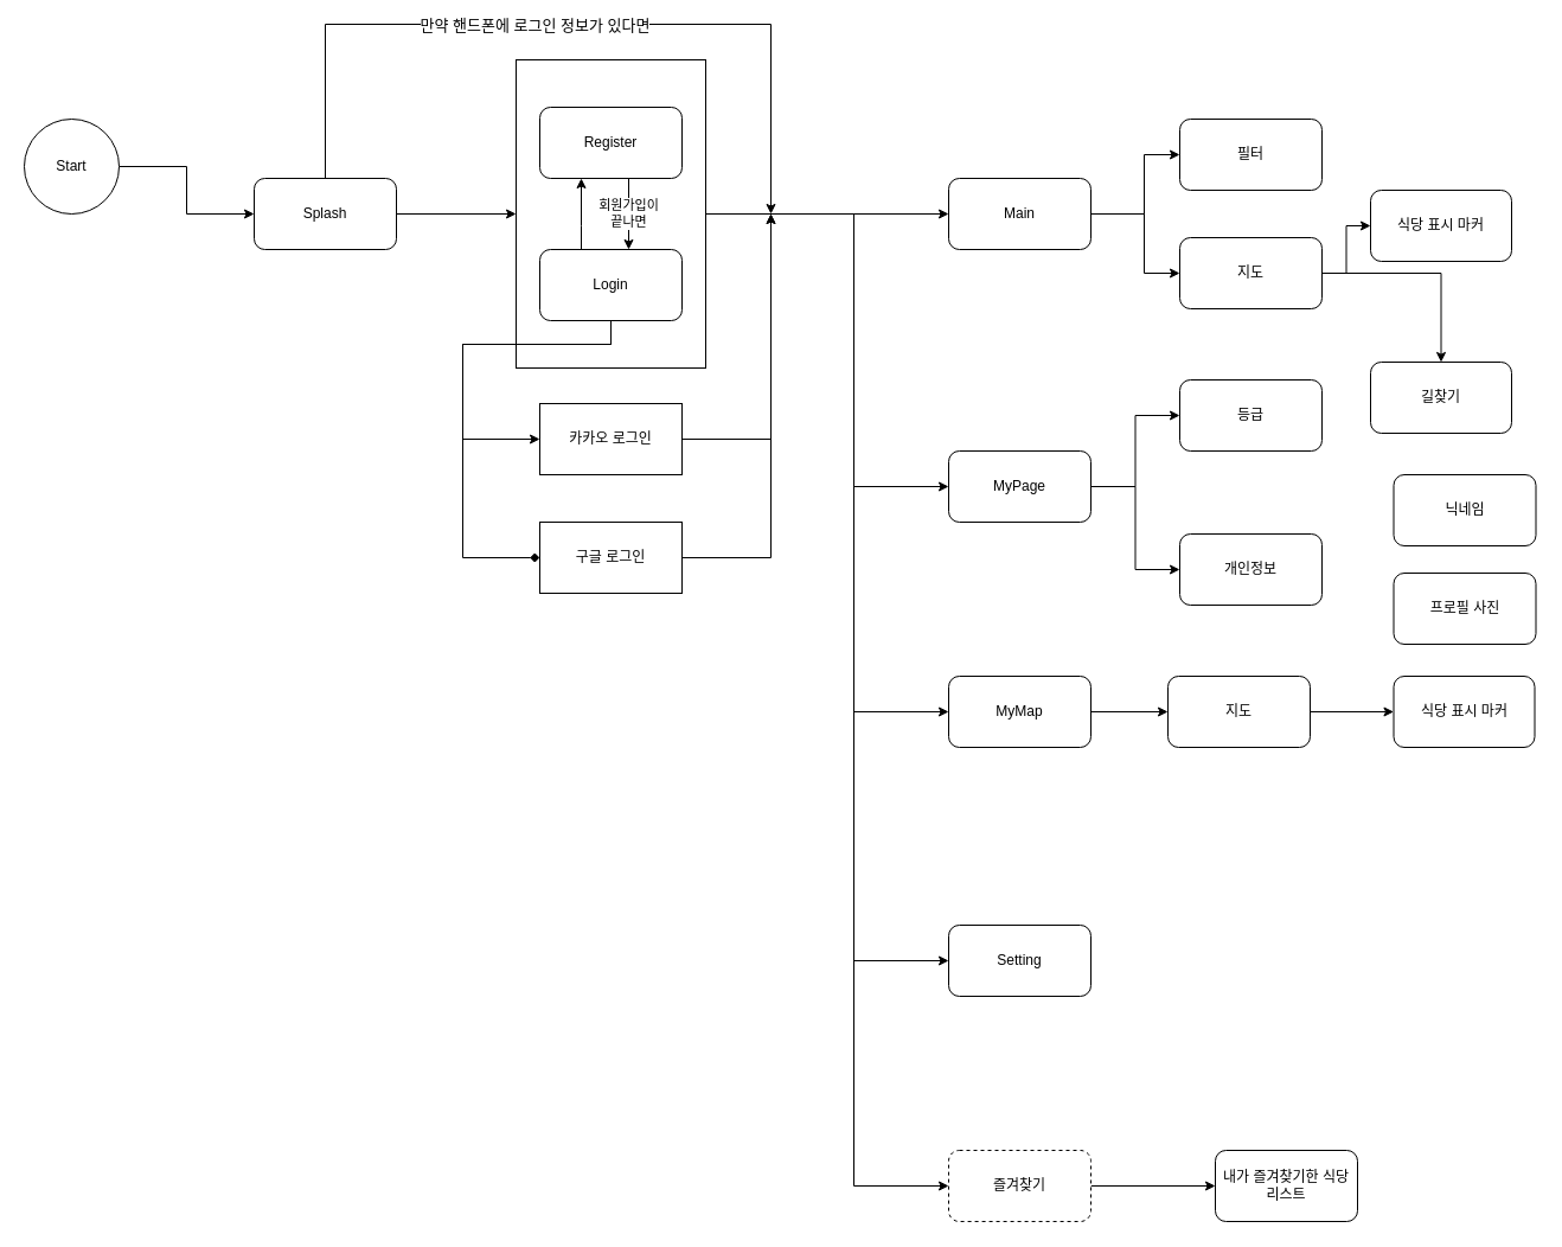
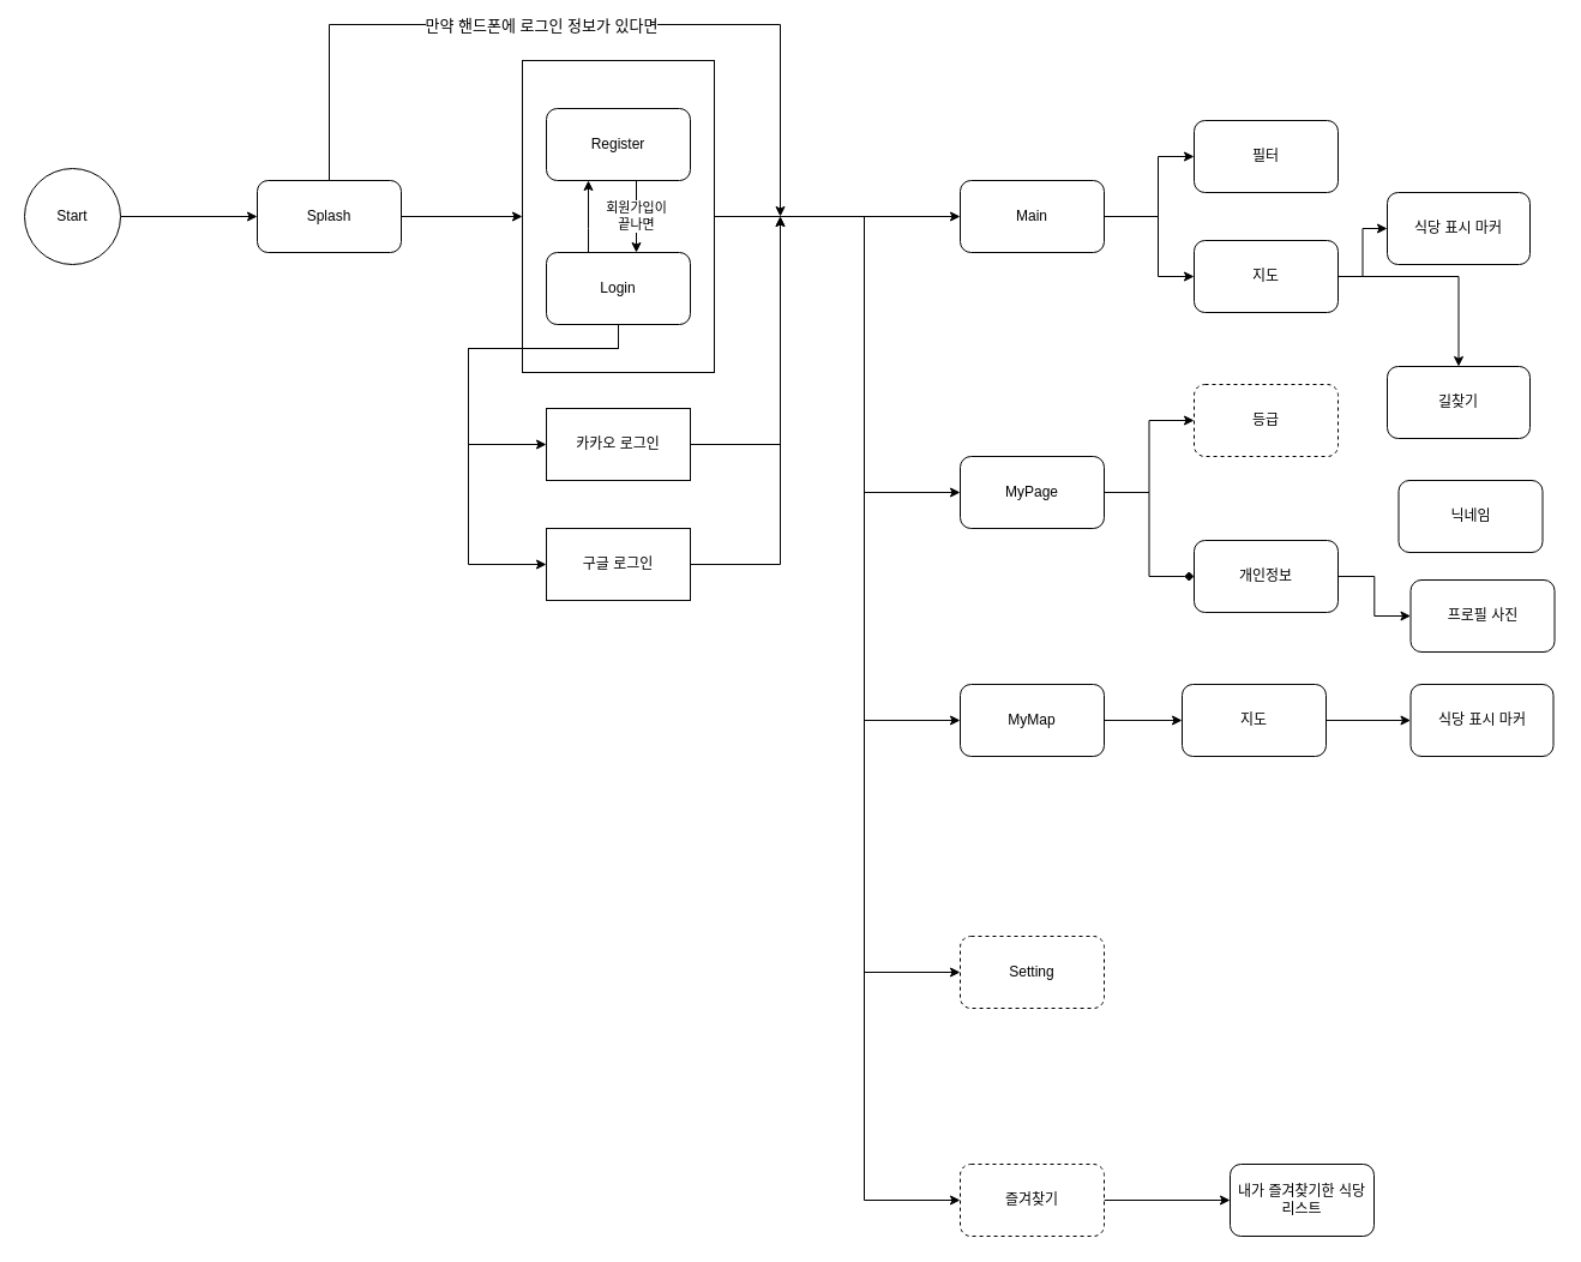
- <mxCell id="4" value="Start" style="ellipse;whiteSpace=wrap;html=1;aspect=fixed;" parent="1" vertex="1"><mxGeometry x="20" y="100" width="80" height="80" as="geometry" /></mxCell>
+ <mxCell id="4" value="Start" style="ellipse;whiteSpace=wrap;html=1;aspect=fixed;" parent="1" vertex="1"><mxGeometry x="20" y="140" width="80" height="80" as="geometry" /></mxCell>
- <mxCell id="35" value="등급" style="rounded=1;whiteSpace=wrap;html=1;" parent="1" vertex="1"><mxGeometry x="995" y="320" width="120" height="60" as="geometry" /></mxCell>
+ <mxCell id="35" value="등급" style="rounded=1;whiteSpace=wrap;html=1;dashed=1;" parent="1" vertex="1"><mxGeometry x="995" y="320" width="120" height="60" as="geometry" /></mxCell>
- <mxCell id="38" value="닉네임" style="rounded=1;whiteSpace=wrap;html=1;" parent="1" vertex="1"><mxGeometry x="1175.5" y="400" width="120" height="60" as="geometry" /></mxCell>
+ <mxCell id="38" value="닉네임" style="rounded=1;whiteSpace=wrap;html=1;" parent="1" vertex="1"><mxGeometry x="1165.5" y="400" width="120" height="60" as="geometry" /></mxCell>
- <mxCell id="9" style="edgeStyle=orthogonalEdgeStyle;rounded=0;orthogonalLoop=1;jettySize=auto;html=1;endArrow=diamond;" parent="1" source="12" target="49" edge="1"><mxGeometry relative="1" as="geometry"><Array as="points"><mxPoint x="515" y="290" /><mxPoint x="390" y="290" /><mxPoint x="390" y="470" /></Array></mxGeometry></mxCell>
+ <mxCell id="9" style="edgeStyle=orthogonalEdgeStyle;rounded=0;orthogonalLoop=1;jettySize=auto;html=1;" parent="1" source="12" target="49" edge="1"><mxGeometry relative="1" as="geometry"><Array as="points"><mxPoint x="515" y="290" /><mxPoint x="390" y="290" /><mxPoint x="390" y="470" /></Array></mxGeometry></mxCell>
- <mxCell id="17" style="edgeStyle=orthogonalEdgeStyle;rounded=0;orthogonalLoop=1;jettySize=auto;html=1;entryX=0;entryY=0.5;entryDx=0;entryDy=0;" parent="1" source="18" target="37" edge="1"><mxGeometry relative="1" as="geometry" /></mxCell>
+ <mxCell id="17" style="edgeStyle=orthogonalEdgeStyle;rounded=0;orthogonalLoop=1;jettySize=auto;html=1;entryX=0;entryY=0.5;entryDx=0;entryDy=0;endArrow=diamond;" parent="1" source="18" target="37" edge="1"><mxGeometry relative="1" as="geometry" /></mxCell>
+ <mxCell id="36" style="edgeStyle=orthogonalEdgeStyle;rounded=0;orthogonalLoop=1;jettySize=auto;html=1;" parent="1" source="37" target="39" edge="1"><mxGeometry relative="1" as="geometry" /></mxCell>
- <mxCell id="21" value="Setting" style="rounded=1;whiteSpace=wrap;html=1;" parent="1" vertex="1"><mxGeometry x="800" y="780" width="120" height="60" as="geometry" /></mxCell>
+ <mxCell id="21" value="Setting" style="rounded=1;whiteSpace=wrap;html=1;dashed=1;" parent="1" vertex="1"><mxGeometry x="800" y="780" width="120" height="60" as="geometry" /></mxCell>
